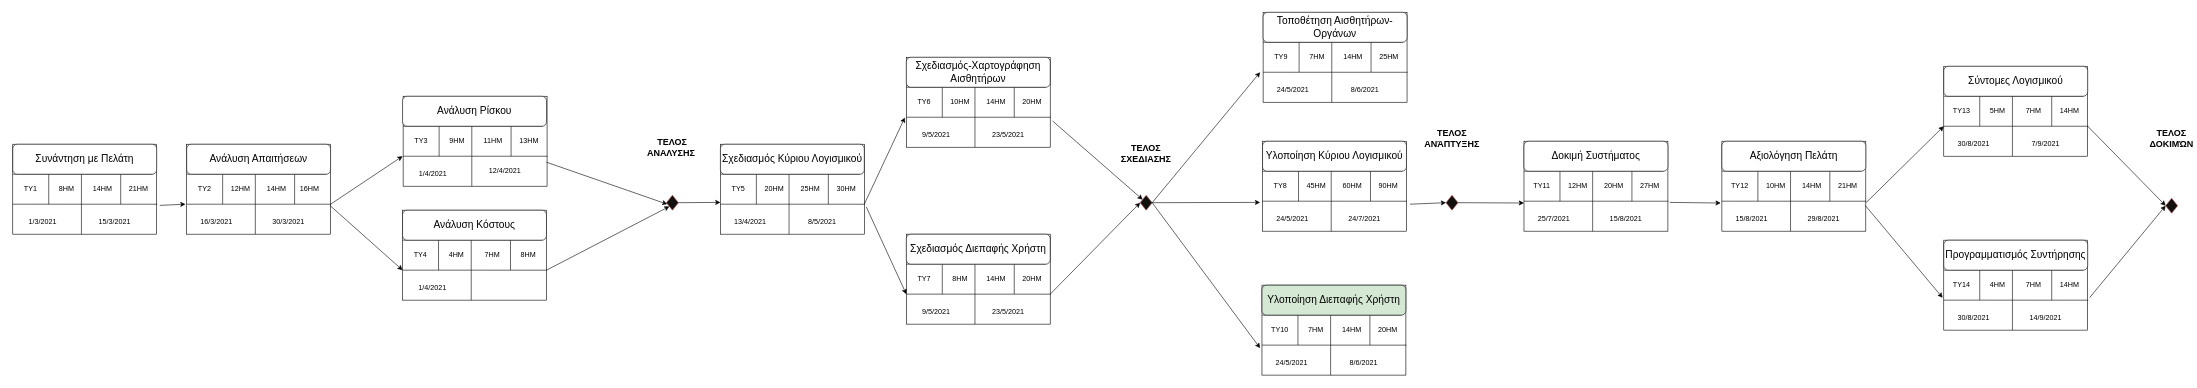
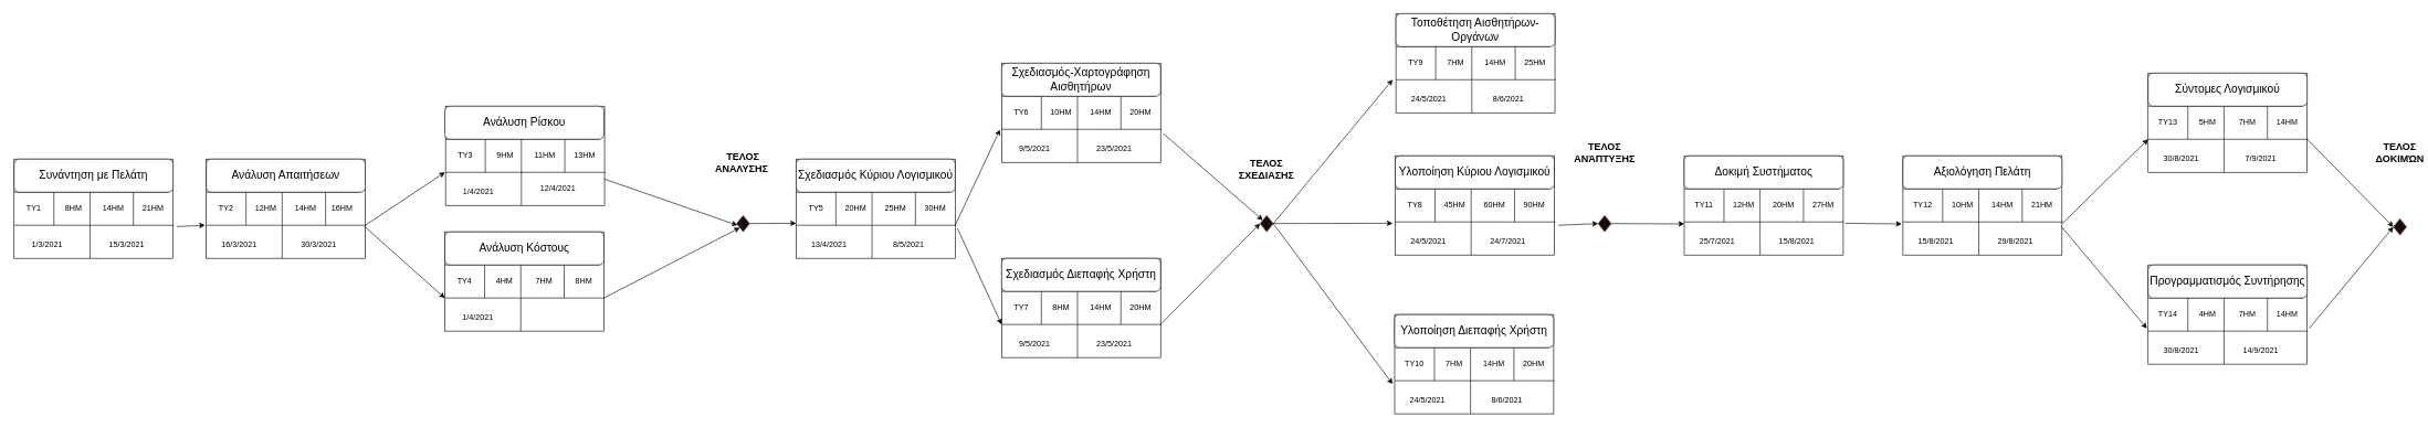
- <mxCell id="151" value="&lt;span style=&quot;font-size: 17px&quot;&gt;Υλοποίηση Διεπαφής Χρήστη&lt;/span&gt;" style="rounded=1;whiteSpace=wrap;html=1;fillColor=#d5e8d4;" parent="1" vertex="1"><mxGeometry x="2103.08" y="475" width="240" height="50" as="geometry" /></mxCell>
+ <mxCell id="151" value="&lt;span style=&quot;font-size: 17px&quot;&gt;Υλοποίηση Διεπαφής Χρήστη&lt;/span&gt;" style="rounded=1;whiteSpace=wrap;html=1;" parent="1" vertex="1"><mxGeometry x="2103.08" y="475" width="240" height="50" as="geometry" /></mxCell>
